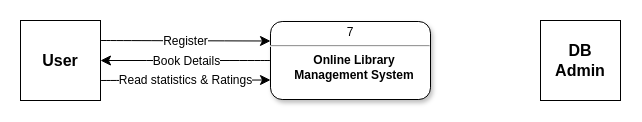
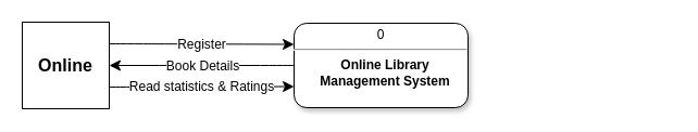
- <mxCell id="2" value="&lt;p style=&quot;margin: 4px 0px 0px; text-align: center;&quot;&gt;7&lt;/p&gt;&lt;hr&gt;&lt;p style=&quot;text-align: center; margin: 0px 0px 0px 8px;&quot;&gt;&lt;b&gt;Online Library&lt;/b&gt;&lt;/p&gt;&lt;p style=&quot;text-align: center; margin: 0px 0px 0px 8px;&quot;&gt;&lt;b&gt;Management System&lt;/b&gt;&lt;/p&gt;" style="verticalAlign=top;align=left;overflow=fill;fontSize=12;fontFamily=Helvetica;html=1;shadow=1;rounded=1;container=0;labelBackgroundColor=none;" parent="1" vertex="1"><mxGeometry x="270" y="21" width="160" height="78" as="geometry" /></mxCell>
+ <mxCell id="2" value="&lt;p style=&quot;margin: 4px 0px 0px; text-align: center;&quot;&gt;0&lt;/p&gt;&lt;hr&gt;&lt;p style=&quot;text-align: center; margin: 0px 0px 0px 8px;&quot;&gt;&lt;b&gt;Online Library&lt;/b&gt;&lt;/p&gt;&lt;p style=&quot;text-align: center; margin: 0px 0px 0px 8px;&quot;&gt;&lt;b&gt;Management System&lt;/b&gt;&lt;/p&gt;" style="verticalAlign=top;align=left;overflow=fill;fontSize=12;fontFamily=Helvetica;html=1;shadow=1;rounded=1;container=0;labelBackgroundColor=none;" parent="1" vertex="1"><mxGeometry x="270" y="21" width="160" height="78" as="geometry" /></mxCell>
- <mxCell id="3" value="User" style="whiteSpace=wrap;html=1;aspect=fixed;fontSize=16;fontStyle=1" vertex="1" parent="1"><mxGeometry x="20" y="20" width="80" height="80" as="geometry" /></mxCell>
+ <mxCell id="3" value="Online" style="whiteSpace=wrap;html=1;aspect=fixed;fontSize=16;fontStyle=1" vertex="1" parent="1"><mxGeometry x="20" y="20" width="80" height="80" as="geometry" /></mxCell>
- <mxCell id="10" value="DB&lt;br&gt;Admin" style="whiteSpace=wrap;html=1;aspect=fixed;fontSize=16;fontStyle=1" vertex="1" parent="1"><mxGeometry x="540" y="20" width="80" height="80" as="geometry" /></mxCell>
